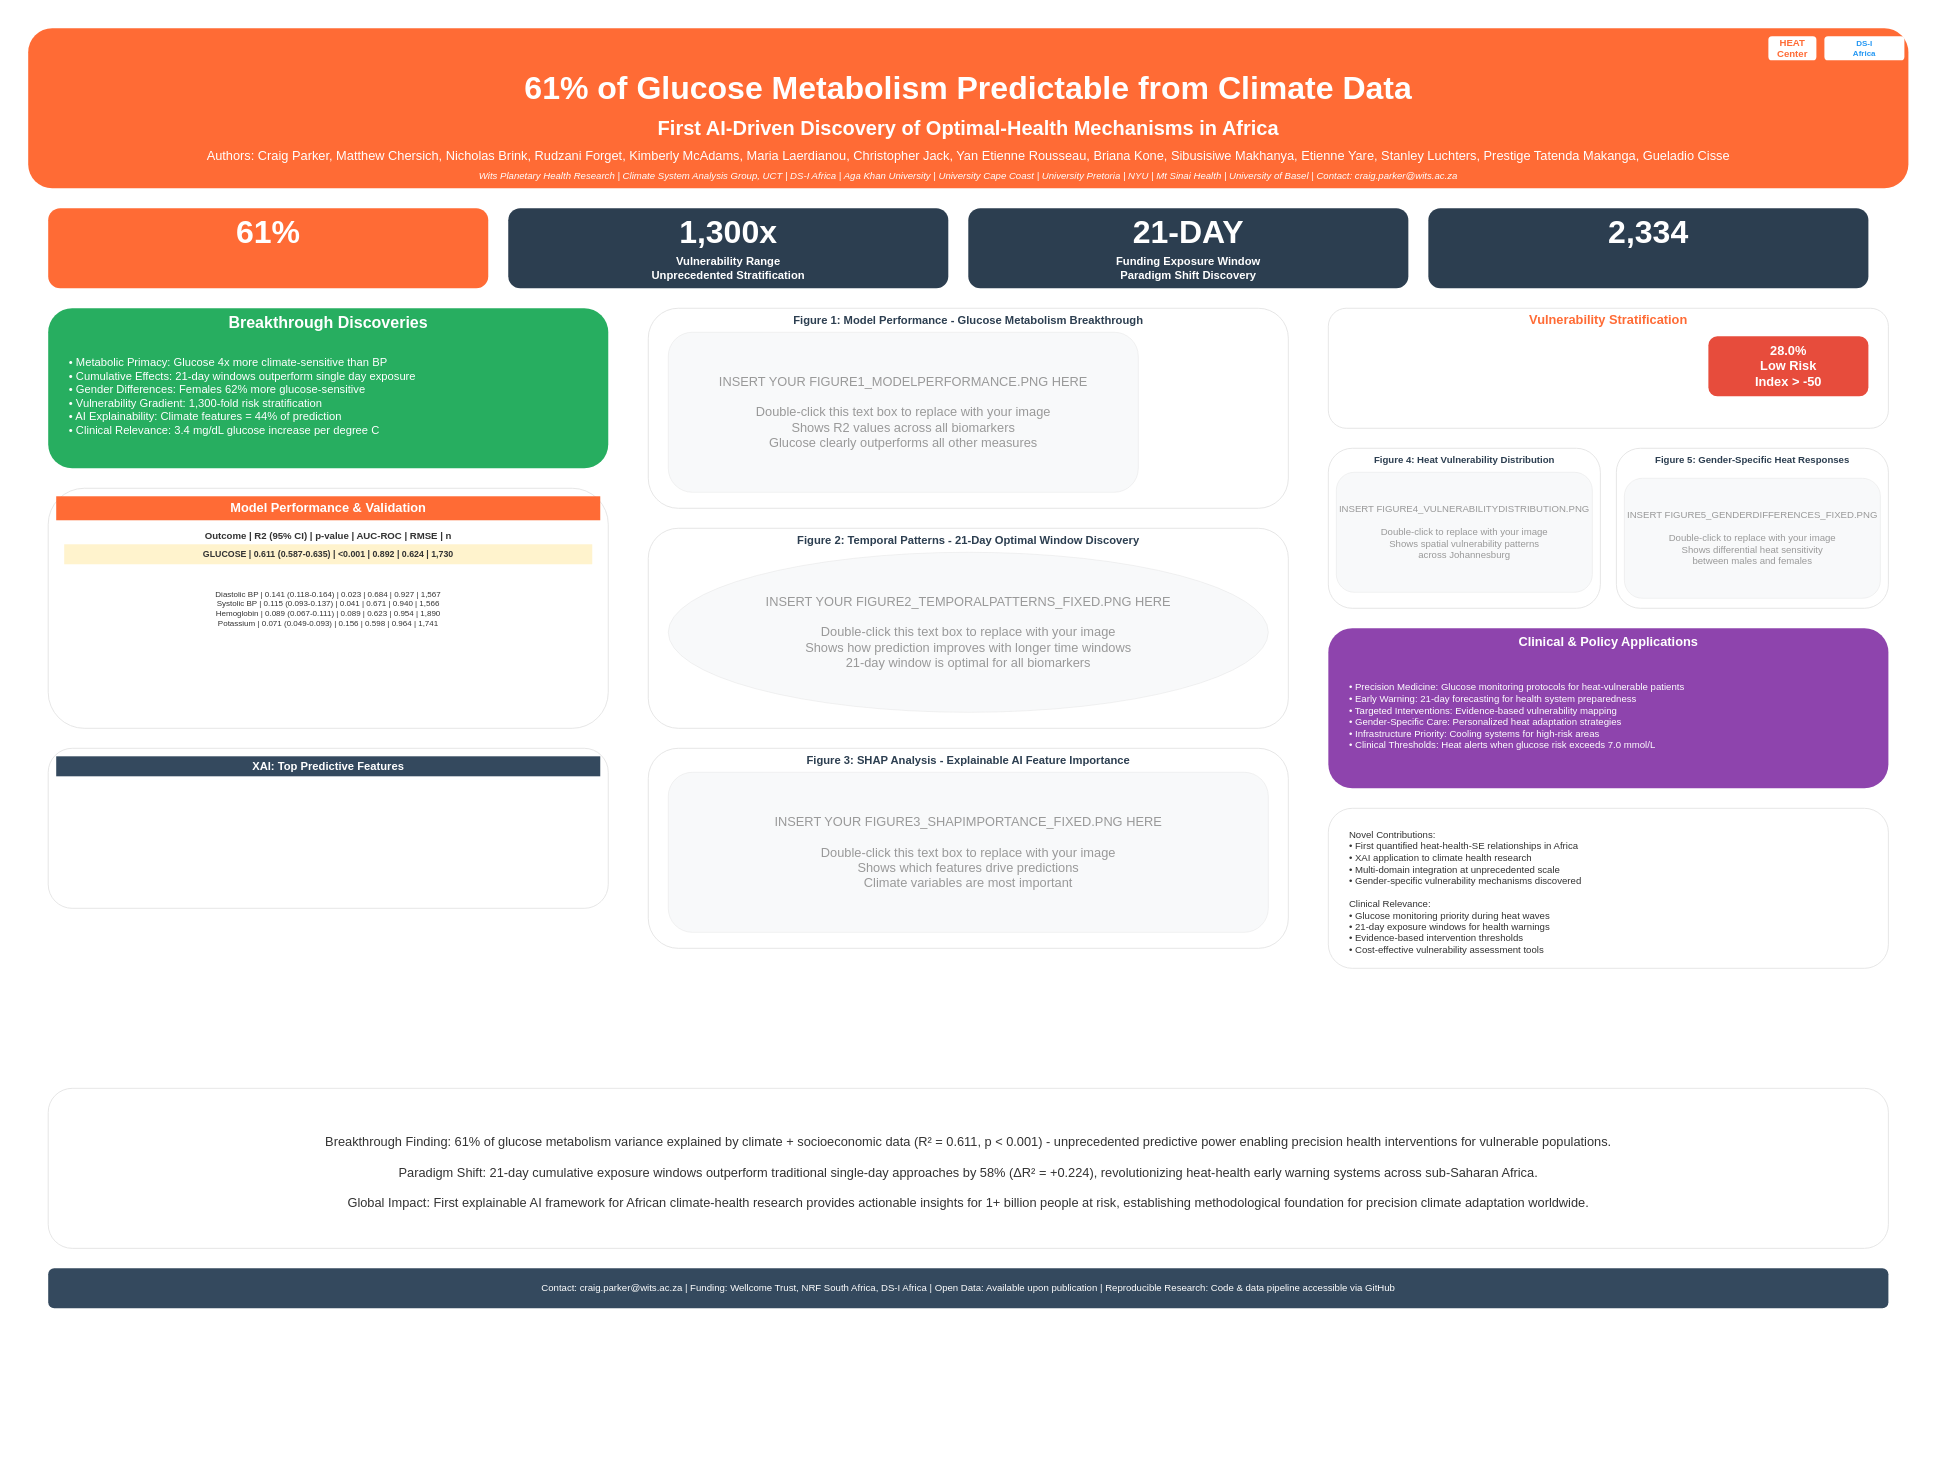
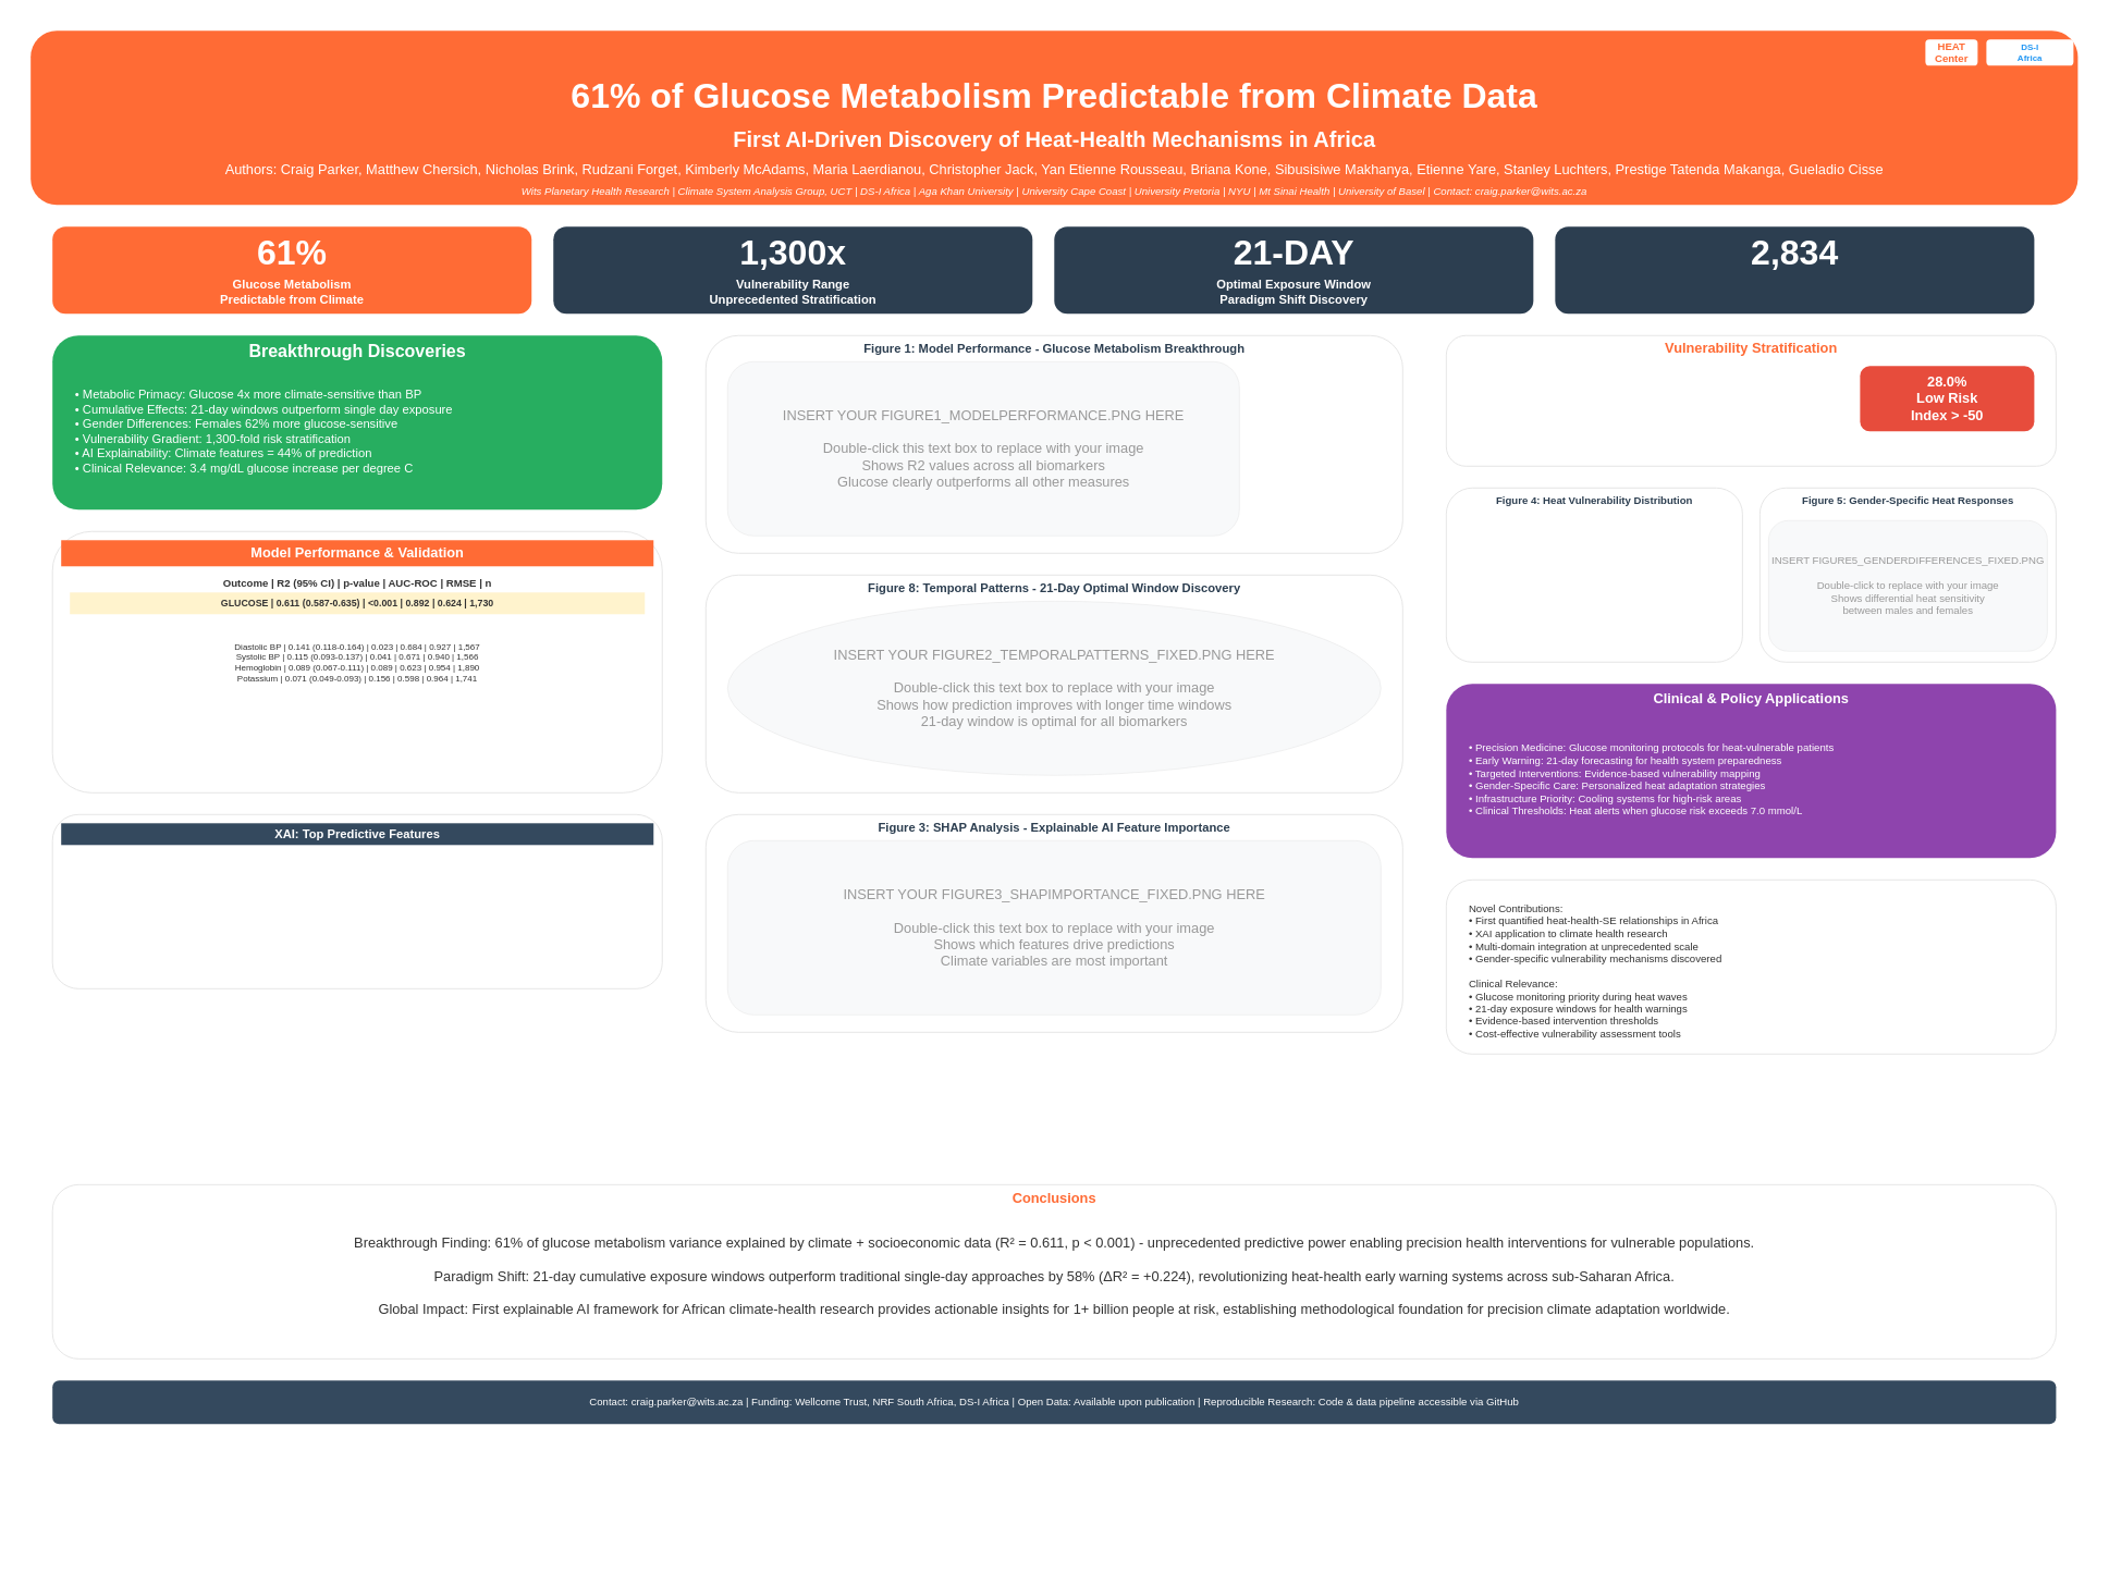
- <mxCell id="7" value="First AI-Driven Discovery of Optimal-Health Mechanisms in Africa" style="text;html=1;strokeColor=none;fillColor=none;align=center;verticalAlign=middle;whiteSpace=wrap;rounded=0;fontSize=50;fontStyle=1;fontColor=#ffffff;" vertex="1" parent="1"><mxGeometry x="120" y="280" width="4600" height="80" as="geometry" /></mxCell>
+ <mxCell id="7" value="First AI-Driven Discovery of Heat-Health Mechanisms in Africa" style="text;html=1;strokeColor=none;fillColor=none;align=center;verticalAlign=middle;whiteSpace=wrap;rounded=0;fontSize=50;fontStyle=1;fontColor=#ffffff;" vertex="1" parent="1"><mxGeometry x="120" y="280" width="4600" height="80" as="geometry" /></mxCell>
- <mxCell id="20" value="2,334" style="text;html=1;strokeColor=none;fillColor=none;align=center;verticalAlign=middle;whiteSpace=wrap;rounded=0;fontSize=80;fontStyle=1;fontColor=#ffffff;" vertex="1" parent="1"><mxGeometry x="3570" y="540" width="1100" height="80" as="geometry" /></mxCell>
+ <mxCell id="20" value="2,834" style="text;html=1;strokeColor=none;fillColor=none;align=center;verticalAlign=middle;whiteSpace=wrap;rounded=0;fontSize=80;fontStyle=1;fontColor=#ffffff;" vertex="1" parent="1"><mxGeometry x="3570" y="540" width="1100" height="80" as="geometry" /></mxCell>
+ <mxCell id="12" value="Glucose Metabolism&#10;Predictable from Climate" style="text;html=1;strokeColor=none;fillColor=none;align=center;verticalAlign=middle;whiteSpace=wrap;rounded=0;fontSize=28;fontStyle=1;fontColor=#ffffff;" vertex="1" parent="1"><mxGeometry x="120" y="640" width="1100" height="60" as="geometry" /></mxCell>
- <mxCell id="18" value="Funding Exposure Window&#10;Paradigm Shift Discovery" style="text;html=1;strokeColor=none;fillColor=none;align=center;verticalAlign=middle;whiteSpace=wrap;rounded=0;fontSize=28;fontStyle=1;fontColor=#ffffff;" vertex="1" parent="1"><mxGeometry x="2420" y="640" width="1100" height="60" as="geometry" /></mxCell>
+ <mxCell id="18" value="Optimal Exposure Window&#10;Paradigm Shift Discovery" style="text;html=1;strokeColor=none;fillColor=none;align=center;verticalAlign=middle;whiteSpace=wrap;rounded=0;fontSize=28;fontStyle=1;fontColor=#ffffff;" vertex="1" parent="1"><mxGeometry x="2420" y="640" width="1100" height="60" as="geometry" /></mxCell>
- <mxCell id="48" value="INSERT FIGURE4_VULNERABILITYDISTRIBUTION.PNG&#10;&#10;Double-click to replace with your image&#10;Shows spatial vulnerability patterns&#10;across Johannesburg" style="rounded=1;whiteSpace=wrap;html=1;fillColor=#f8f9fa;strokeColor=#ddd;strokeWidth=1;fontSize=24;fontColor=#999999;" vertex="1" parent="1"><mxGeometry x="3340" y="1180" width="640" height="300" as="geometry" /></mxCell>
- <mxCell id="37" value="Figure 2: Temporal Patterns - 21-Day Optimal Window Discovery" style="text;html=1;strokeColor=none;fillColor=none;align=center;verticalAlign=middle;whiteSpace=wrap;rounded=0;fontSize=28;fontStyle=1;fontColor=#2c3e50;" vertex="1" parent="1"><mxGeometry x="1620" y="1330" width="1600" height="40" as="geometry" /></mxCell>
+ <mxCell id="37" value="Figure 8: Temporal Patterns - 21-Day Optimal Window Discovery" style="text;html=1;strokeColor=none;fillColor=none;align=center;verticalAlign=middle;whiteSpace=wrap;rounded=0;fontSize=28;fontStyle=1;fontColor=#2c3e50;" vertex="1" parent="1"><mxGeometry x="1620" y="1330" width="1600" height="40" as="geometry" /></mxCell>
+ <mxCell id="58" value="Conclusions" style="text;html=1;strokeColor=none;fillColor=none;align=center;verticalAlign=middle;whiteSpace=wrap;rounded=0;fontSize=32;fontStyle=1;fontColor=#ff6b35;" vertex="1" parent="1"><mxGeometry x="120" y="2730" width="4600" height="40" as="geometry" /></mxCell>
